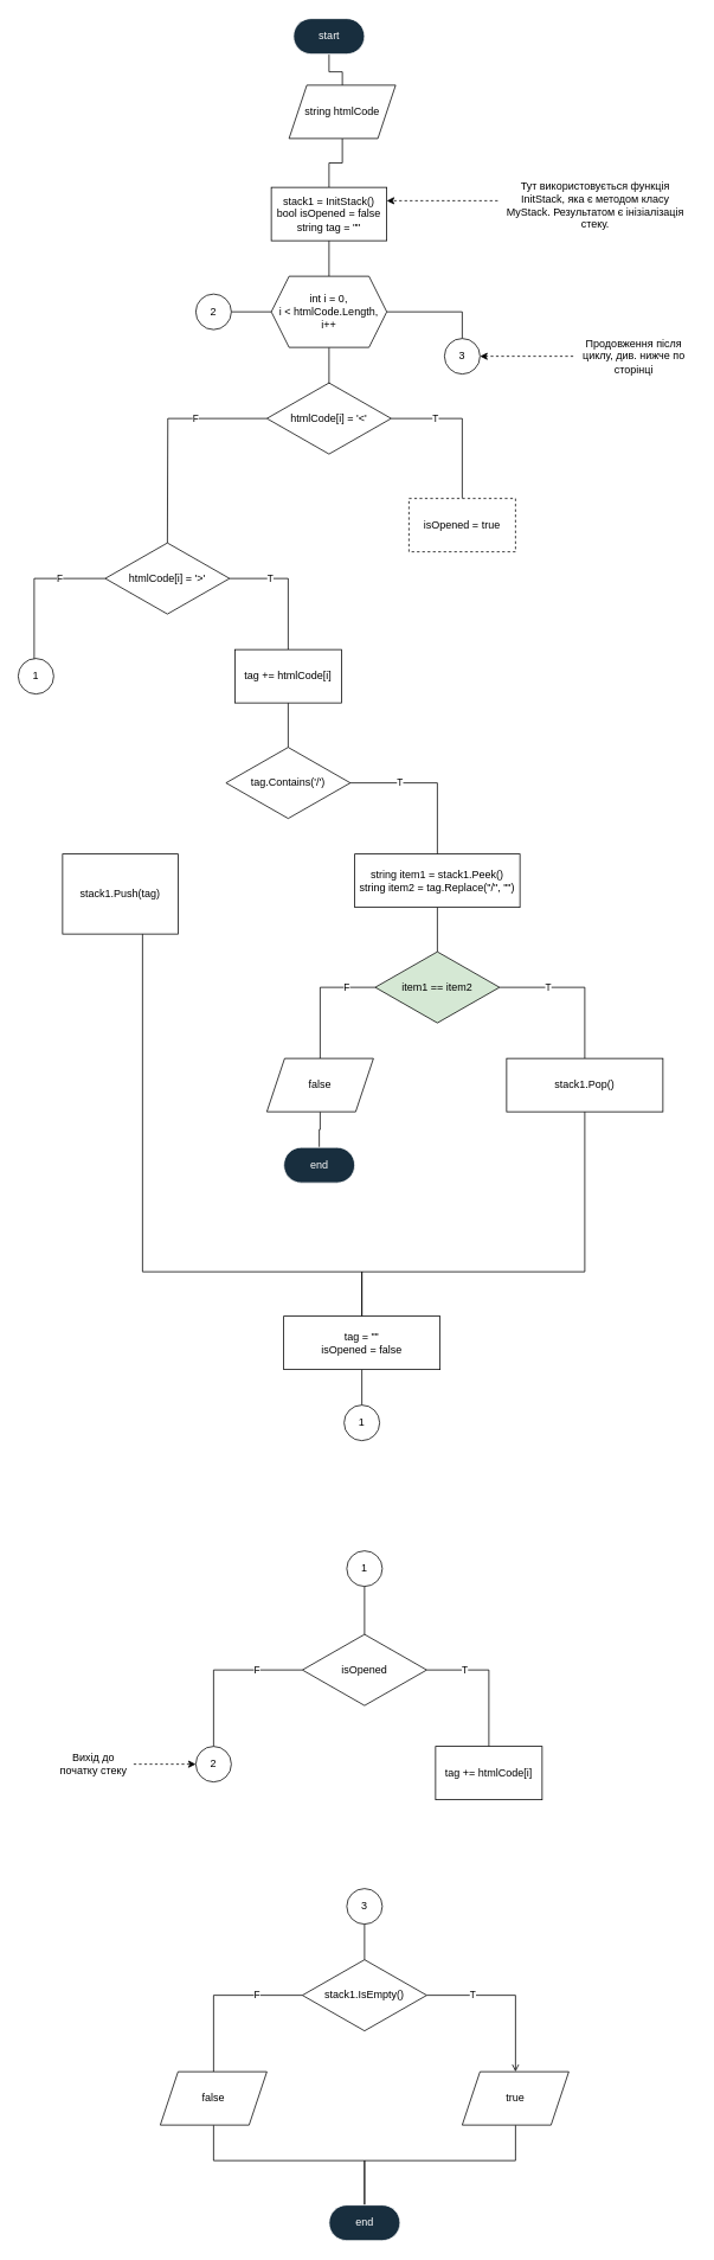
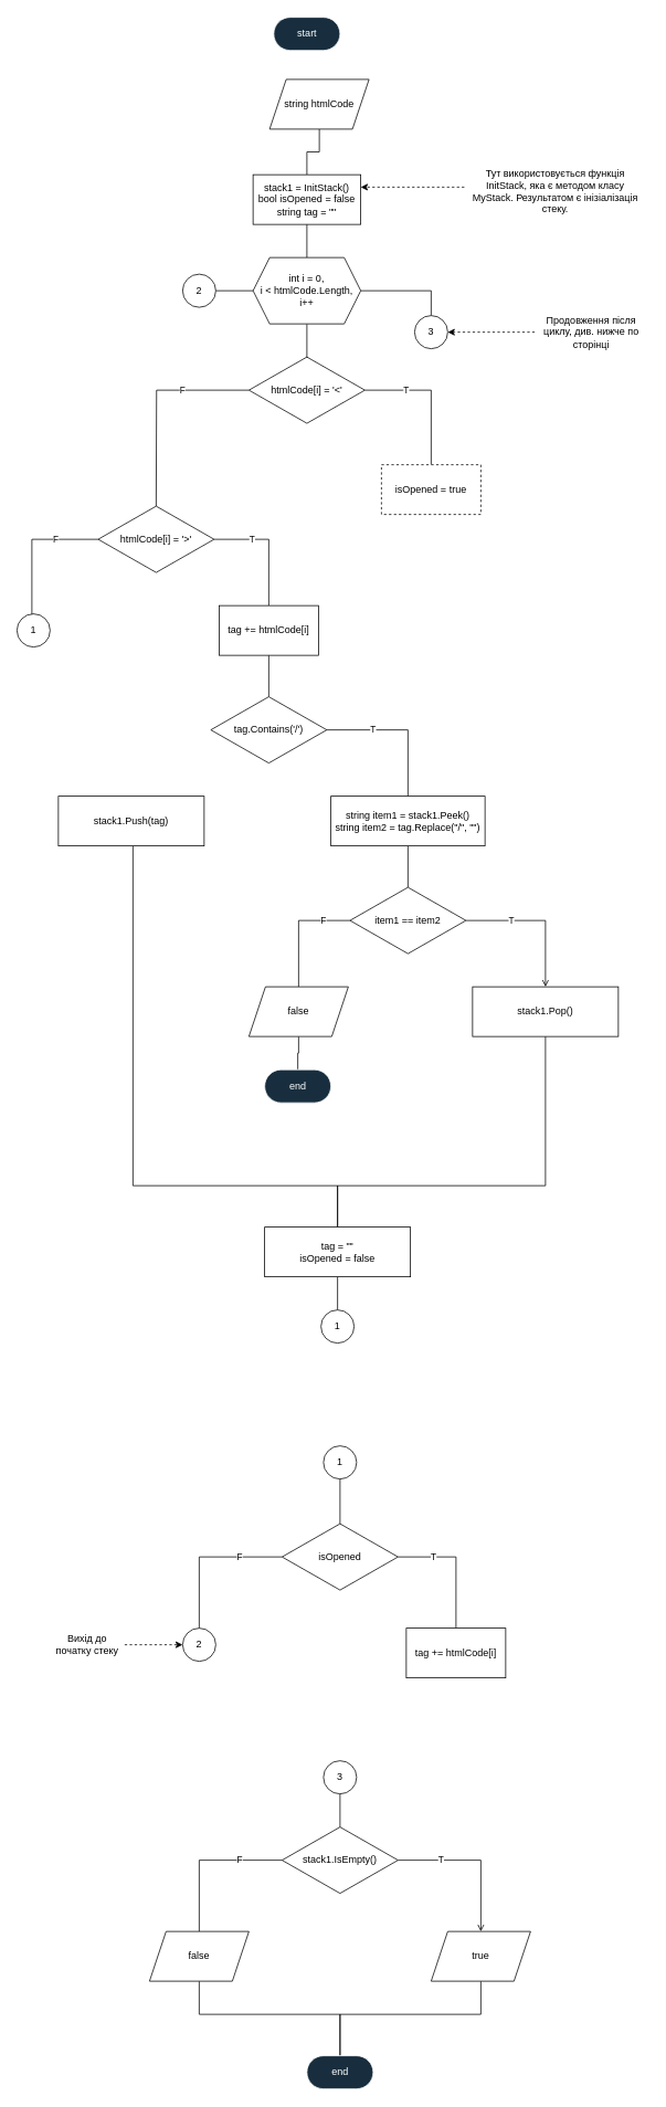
- <mxCell id="2" style="edgeStyle=orthogonalEdgeStyle;rounded=0;orthogonalLoop=1;jettySize=auto;html=1;entryX=0.5;entryY=0;entryDx=0;entryDy=0;endArrow=none;endFill=0;" edge="1" parent="1" source="3" target="5"><mxGeometry relative="1" as="geometry" /></mxCell>
- <mxCell id="32" value="stack1.Push(tag)" style="rounded=0;whiteSpace=wrap;html=1;" vertex="1" parent="1"><mxGeometry x="70" y="960" width="130" height="90" as="geometry" /></mxCell>
+ <mxCell id="32" value="stack1.Push(tag)" style="rounded=0;whiteSpace=wrap;html=1;" vertex="1" parent="1"><mxGeometry x="70" y="960" width="176" height="60" as="geometry" /></mxCell>
- <mxCell id="28" value="item1 == item2" style="rhombus;whiteSpace=wrap;html=1;fillColor=#d5e8d4;" vertex="1" parent="1"><mxGeometry x="422" y="1070" width="140" height="80" as="geometry" /></mxCell>
+ <mxCell id="28" value="item1 == item2" style="rhombus;whiteSpace=wrap;html=1;" vertex="1" parent="1"><mxGeometry x="422" y="1070" width="140" height="80" as="geometry" /></mxCell>
- <mxCell id="26" value="T" style="edgeStyle=orthogonalEdgeStyle;rounded=0;orthogonalLoop=1;jettySize=auto;html=1;entryX=0.5;entryY=0;entryDx=0;entryDy=0;endArrow=none;endFill=0;" edge="1" parent="1" source="28" target="30"><mxGeometry x="-0.37" relative="1" as="geometry"><mxPoint as="offset" /></mxGeometry></mxCell>
+ <mxCell id="26" value="T" style="edgeStyle=orthogonalEdgeStyle;rounded=0;orthogonalLoop=1;jettySize=auto;html=1;entryX=0.5;entryY=0;entryDx=0;entryDy=0;endArrow=open;endFill=0;" edge="1" parent="1" source="28" target="30"><mxGeometry x="-0.37" relative="1" as="geometry"><mxPoint as="offset" /></mxGeometry></mxCell>
